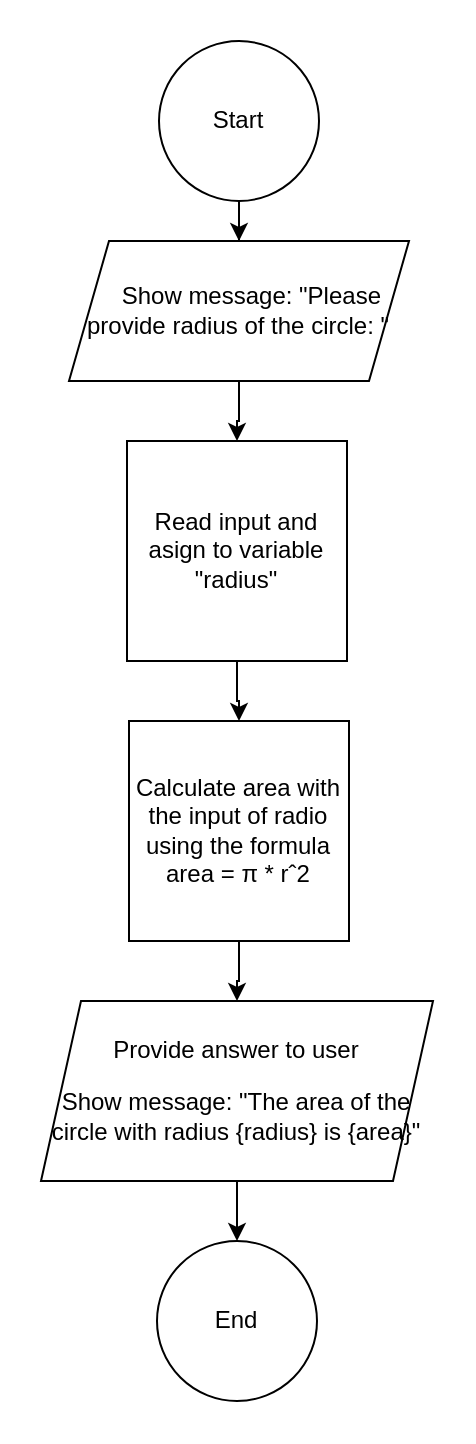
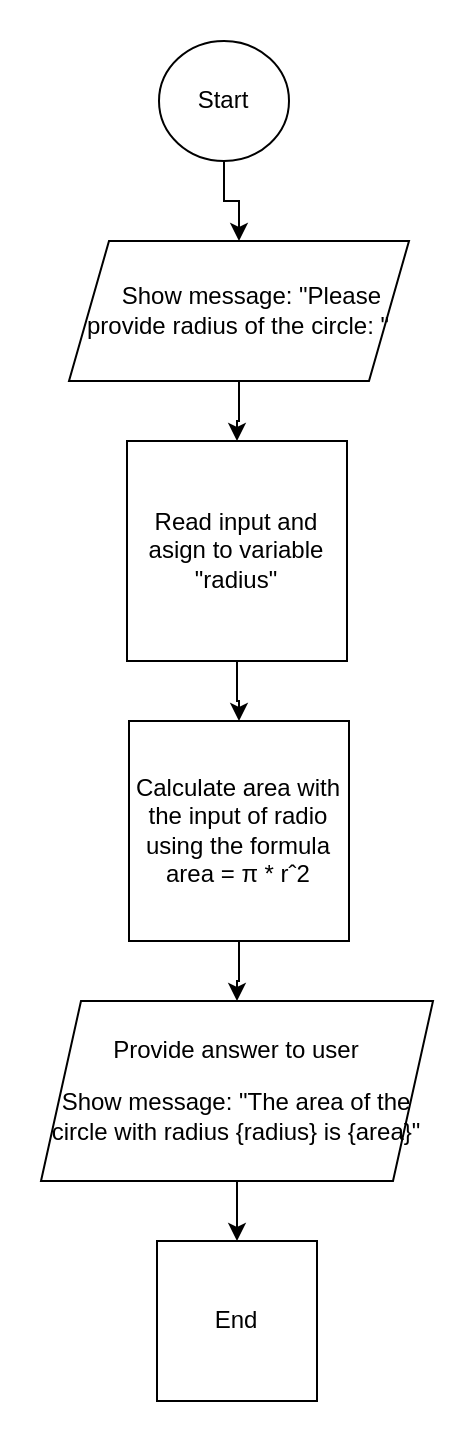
- <mxCell id="12" value="Start" style="ellipse;whiteSpace=wrap;html=1;aspect=fixed;" vertex="1" parent="1"><mxGeometry x="79" y="20" width="80" height="80" as="geometry" /></mxCell>
+ <mxCell id="12" value="Start" style="ellipse;whiteSpace=wrap;html=1;aspect=fixed;" vertex="1" parent="1"><mxGeometry x="79" y="20" width="65" height="60" as="geometry" /></mxCell>
- <mxCell id="10" value="End" style="ellipse;whiteSpace=wrap;html=1;aspect=fixed;" vertex="1" parent="1"><mxGeometry x="78" y="620" width="80" height="80" as="geometry" /></mxCell>
+ <mxCell id="10" value="End" style="whiteSpace=wrap;html=1;aspect=fixed;rounded=0;" vertex="1" parent="1"><mxGeometry x="78" y="620" width="80" height="80" as="geometry" /></mxCell>
